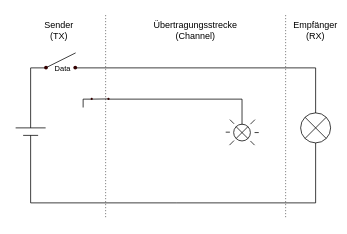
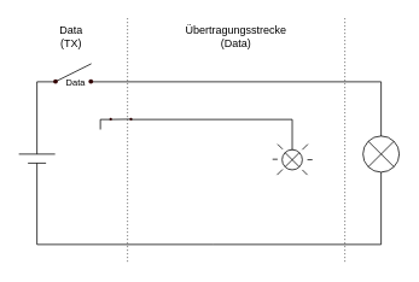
- <mxCell id="14" value="Sender&lt;br&gt;(TX)" style="text;html=1;strokeColor=none;fillColor=none;align=center;verticalAlign=middle;whiteSpace=wrap;rounded=0;" vertex="1" parent="1"><mxGeometry x="58" y="30" width="40" height="20" as="geometry" /></mxCell>
+ <mxCell id="14" value="Data&lt;br&gt;(TX)" style="text;html=1;strokeColor=none;fillColor=none;align=center;verticalAlign=middle;whiteSpace=wrap;rounded=0;" vertex="1" parent="1"><mxGeometry x="58" y="30" width="40" height="20" as="geometry" /></mxCell>
- <mxCell id="15" value="Übertragungsstrecke&lt;br&gt;(Channel)" style="text;html=1;strokeColor=none;fillColor=none;align=center;verticalAlign=middle;whiteSpace=wrap;rounded=0;" vertex="1" parent="1"><mxGeometry x="240" y="30" width="40" height="20" as="geometry" /></mxCell>
+ <mxCell id="15" value="Übertragungsstrecke&lt;br&gt;(Data)" style="text;html=1;strokeColor=none;fillColor=none;align=center;verticalAlign=middle;whiteSpace=wrap;rounded=0;" vertex="1" parent="1"><mxGeometry x="240" y="30" width="40" height="20" as="geometry" /></mxCell>
- <mxCell id="16" value="Empfänger&lt;br&gt;(RX)" style="text;html=1;strokeColor=none;fillColor=none;align=center;verticalAlign=middle;whiteSpace=wrap;rounded=0;" vertex="1" parent="1"><mxGeometry x="400" y="30" width="40" height="20" as="geometry" /></mxCell>
